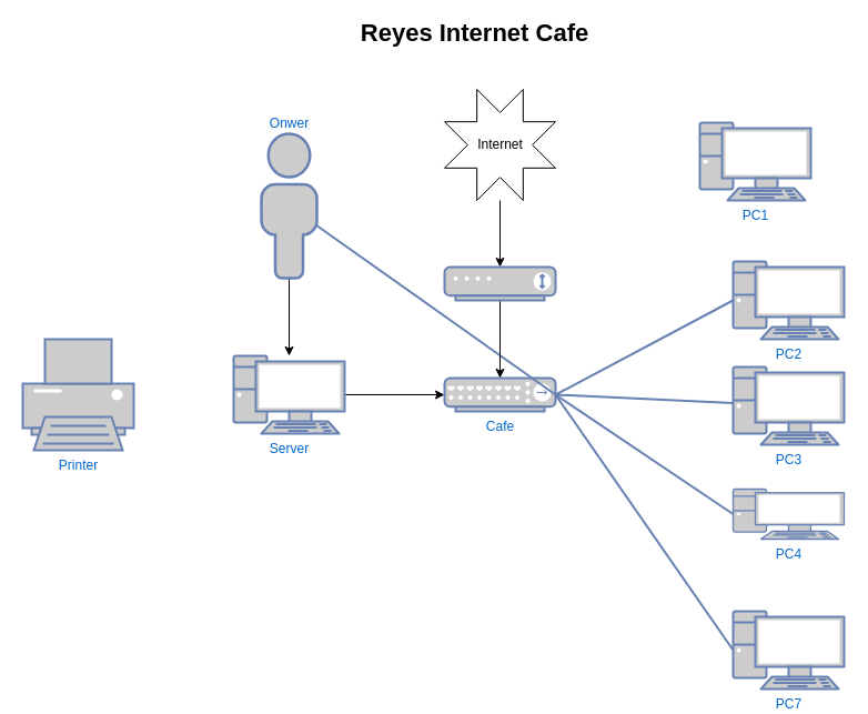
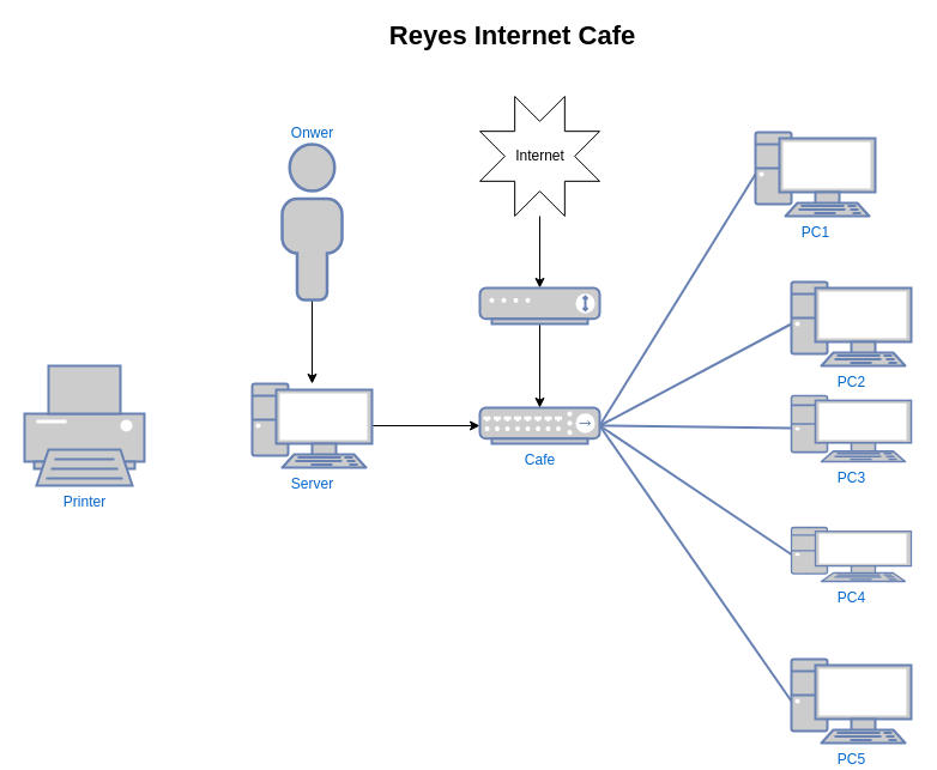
- <mxCell id="11" value="" style="strokeColor=#6881B3;edgeStyle=none;rounded=0;endArrow=none;html=1;strokeWidth=2;exitX=1;exitY=0.5;exitDx=0;exitDy=0;exitPerimeter=0;" edge="1" target="22" parent="1" source="5"><mxGeometry relative="1" as="geometry"><mxPoint x="430" y="510" as="sourcePoint" /><mxPoint x="430" y="570" as="targetPoint" /></mxGeometry></mxCell>
+ <mxCell id="11" value="" style="strokeColor=#6881B3;edgeStyle=none;rounded=0;endArrow=none;html=1;strokeWidth=2;exitX=1;exitY=0.5;exitDx=0;exitDy=0;exitPerimeter=0;entryX=0;entryY=0.5;entryDx=0;entryDy=0;entryPerimeter=0;" edge="1" target="6" parent="1" source="5"><mxGeometry relative="1" as="geometry"><mxPoint x="430" y="510" as="sourcePoint" /><mxPoint x="430" y="570" as="targetPoint" /></mxGeometry></mxCell>
- <mxCell id="9" value="PC3" style="fontColor=#0066CC;verticalAlign=top;verticalLabelPosition=bottom;labelPosition=center;align=center;html=1;outlineConnect=0;fillColor=#CCCCCC;strokeColor=#6881B3;gradientColor=none;gradientDirection=north;strokeWidth=2;shape=mxgraph.networks.pc;" vertex="1" parent="1"><mxGeometry x="660" y="330" width="100" height="70" as="geometry" /></mxCell>
+ <mxCell id="9" value="PC3" style="fontColor=#0066CC;verticalAlign=top;verticalLabelPosition=bottom;labelPosition=center;align=center;html=1;outlineConnect=0;fillColor=#CCCCCC;strokeColor=#6881B3;gradientColor=none;gradientDirection=north;strokeWidth=2;shape=mxgraph.networks.pc;" vertex="1" parent="1"><mxGeometry x="660" y="330" width="100" height="55" as="geometry" /></mxCell>
- <mxCell id="10" value="PC7" style="fontColor=#0066CC;verticalAlign=top;verticalLabelPosition=bottom;labelPosition=center;align=center;html=1;outlineConnect=0;fillColor=#CCCCCC;strokeColor=#6881B3;gradientColor=none;gradientDirection=north;strokeWidth=2;shape=mxgraph.networks.pc;" vertex="1" parent="1"><mxGeometry x="660" y="550" width="100" height="70" as="geometry" /></mxCell>
+ <mxCell id="10" value="PC5" style="fontColor=#0066CC;verticalAlign=top;verticalLabelPosition=bottom;labelPosition=center;align=center;html=1;outlineConnect=0;fillColor=#CCCCCC;strokeColor=#6881B3;gradientColor=none;gradientDirection=north;strokeWidth=2;shape=mxgraph.networks.pc;" vertex="1" parent="1"><mxGeometry x="660" y="550" width="100" height="70" as="geometry" /></mxCell>
